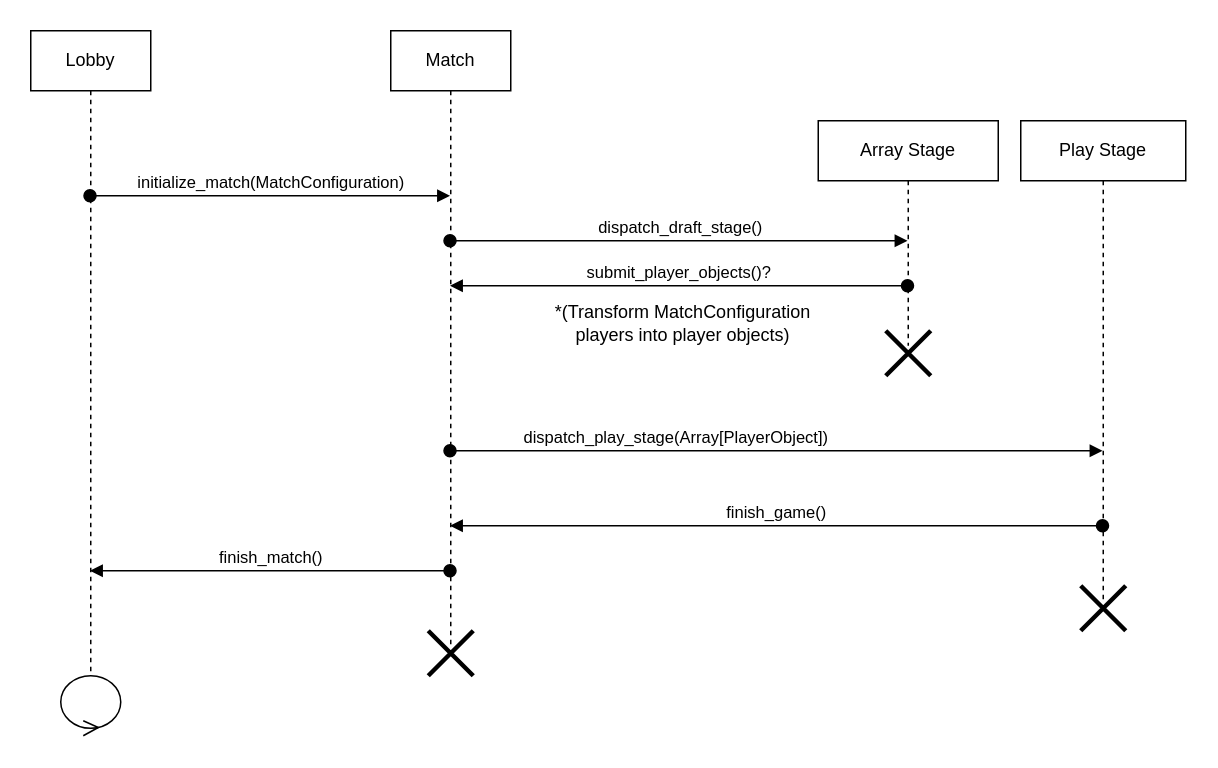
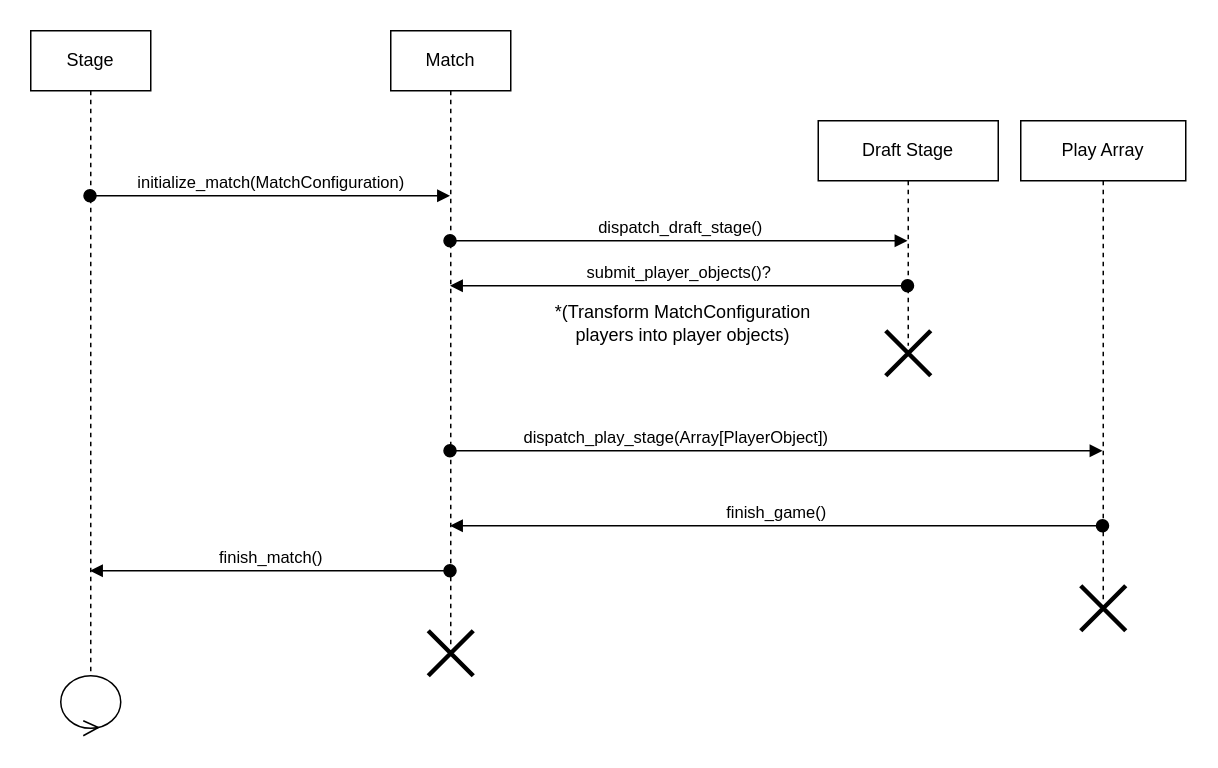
- <mxCell id="6" value="Lobby" style="shape=umlLifeline;perimeter=lifelinePerimeter;whiteSpace=wrap;html=1;container=1;collapsible=0;recursiveResize=0;outlineConnect=0;" parent="1" vertex="1"><mxGeometry x="20" y="20" width="80" height="440" as="geometry" /></mxCell>
+ <mxCell id="6" value="Stage" style="shape=umlLifeline;perimeter=lifelinePerimeter;whiteSpace=wrap;html=1;container=1;collapsible=0;recursiveResize=0;outlineConnect=0;" parent="1" vertex="1"><mxGeometry x="20" y="20" width="80" height="440" as="geometry" /></mxCell>
- <mxCell id="2" value="Array Stage" style="shape=umlLifeline;perimeter=lifelinePerimeter;whiteSpace=wrap;html=1;container=1;collapsible=0;recursiveResize=0;outlineConnect=0;" parent="1" vertex="1"><mxGeometry x="545" y="80" width="120" height="150" as="geometry" /></mxCell>
+ <mxCell id="2" value="Draft Stage" style="shape=umlLifeline;perimeter=lifelinePerimeter;whiteSpace=wrap;html=1;container=1;collapsible=0;recursiveResize=0;outlineConnect=0;" parent="1" vertex="1"><mxGeometry x="545" y="80" width="120" height="150" as="geometry" /></mxCell>
- <mxCell id="9" value="Play Stage" style="shape=umlLifeline;perimeter=lifelinePerimeter;whiteSpace=wrap;html=1;container=1;collapsible=0;recursiveResize=0;outlineConnect=0;" parent="1" vertex="1"><mxGeometry x="680" y="80" width="110" height="320" as="geometry" /></mxCell>
+ <mxCell id="9" value="Play Array" style="shape=umlLifeline;perimeter=lifelinePerimeter;whiteSpace=wrap;html=1;container=1;collapsible=0;recursiveResize=0;outlineConnect=0;" parent="1" vertex="1"><mxGeometry x="680" y="80" width="110" height="320" as="geometry" /></mxCell>
